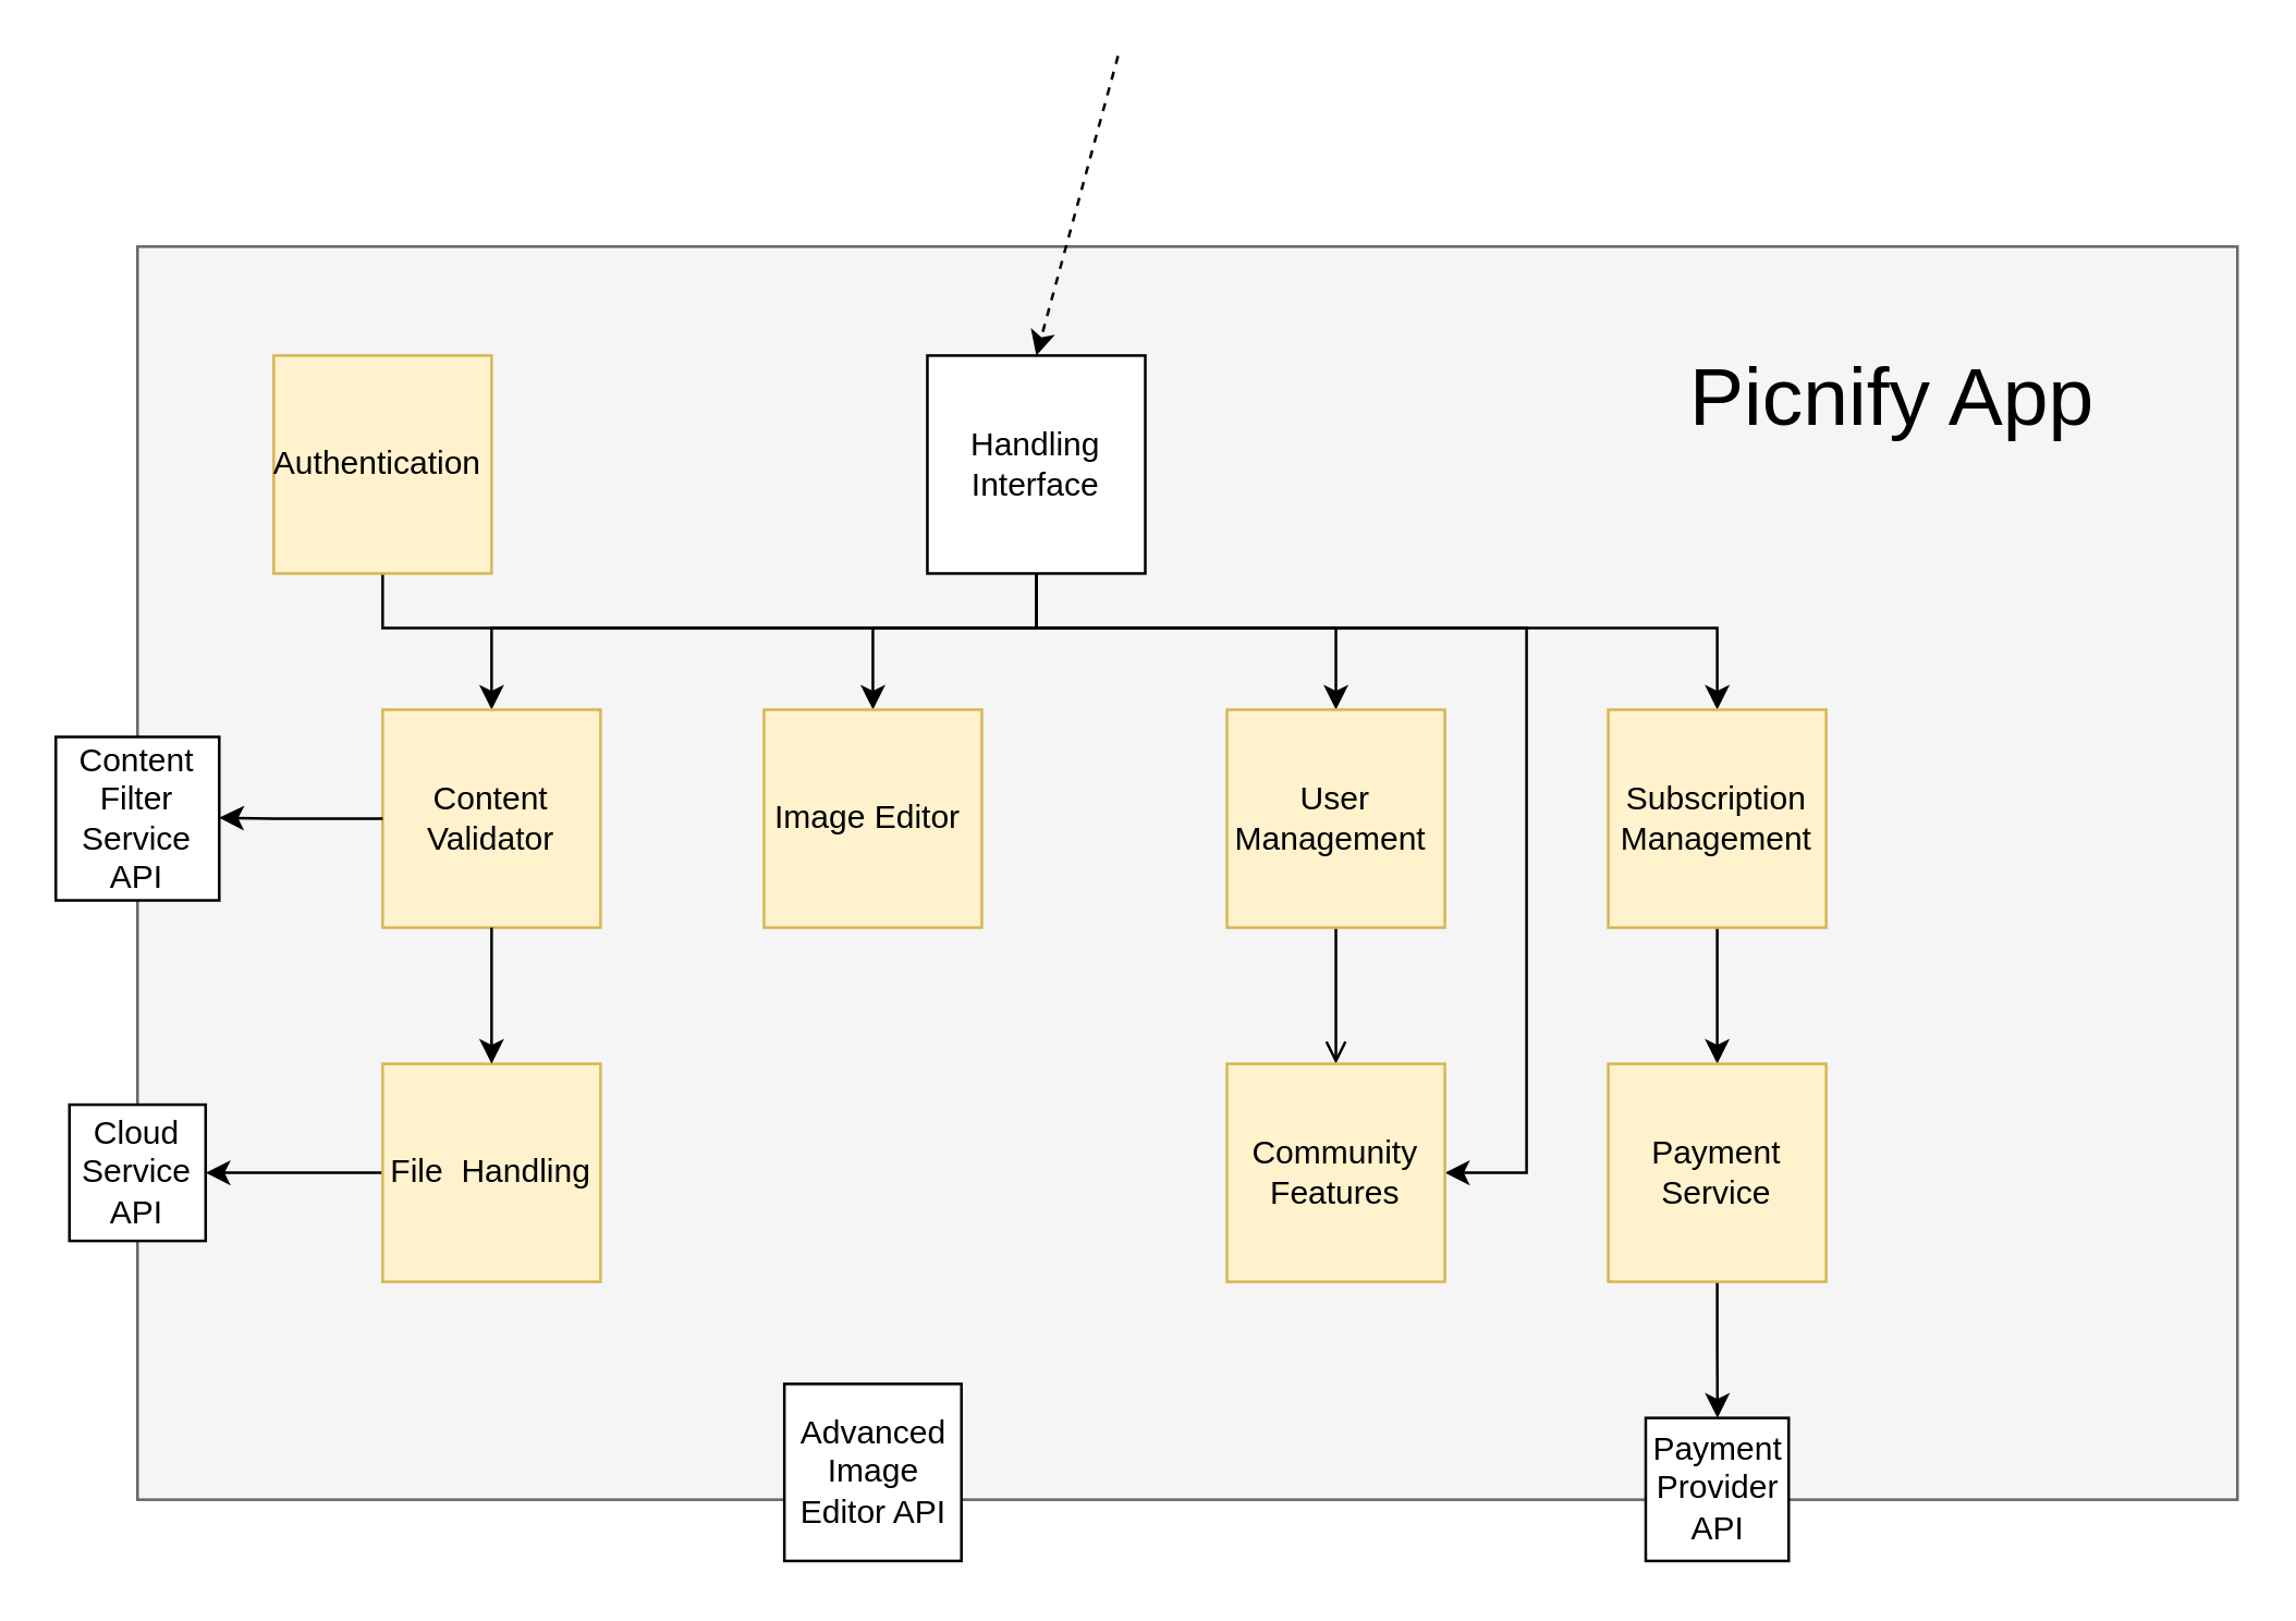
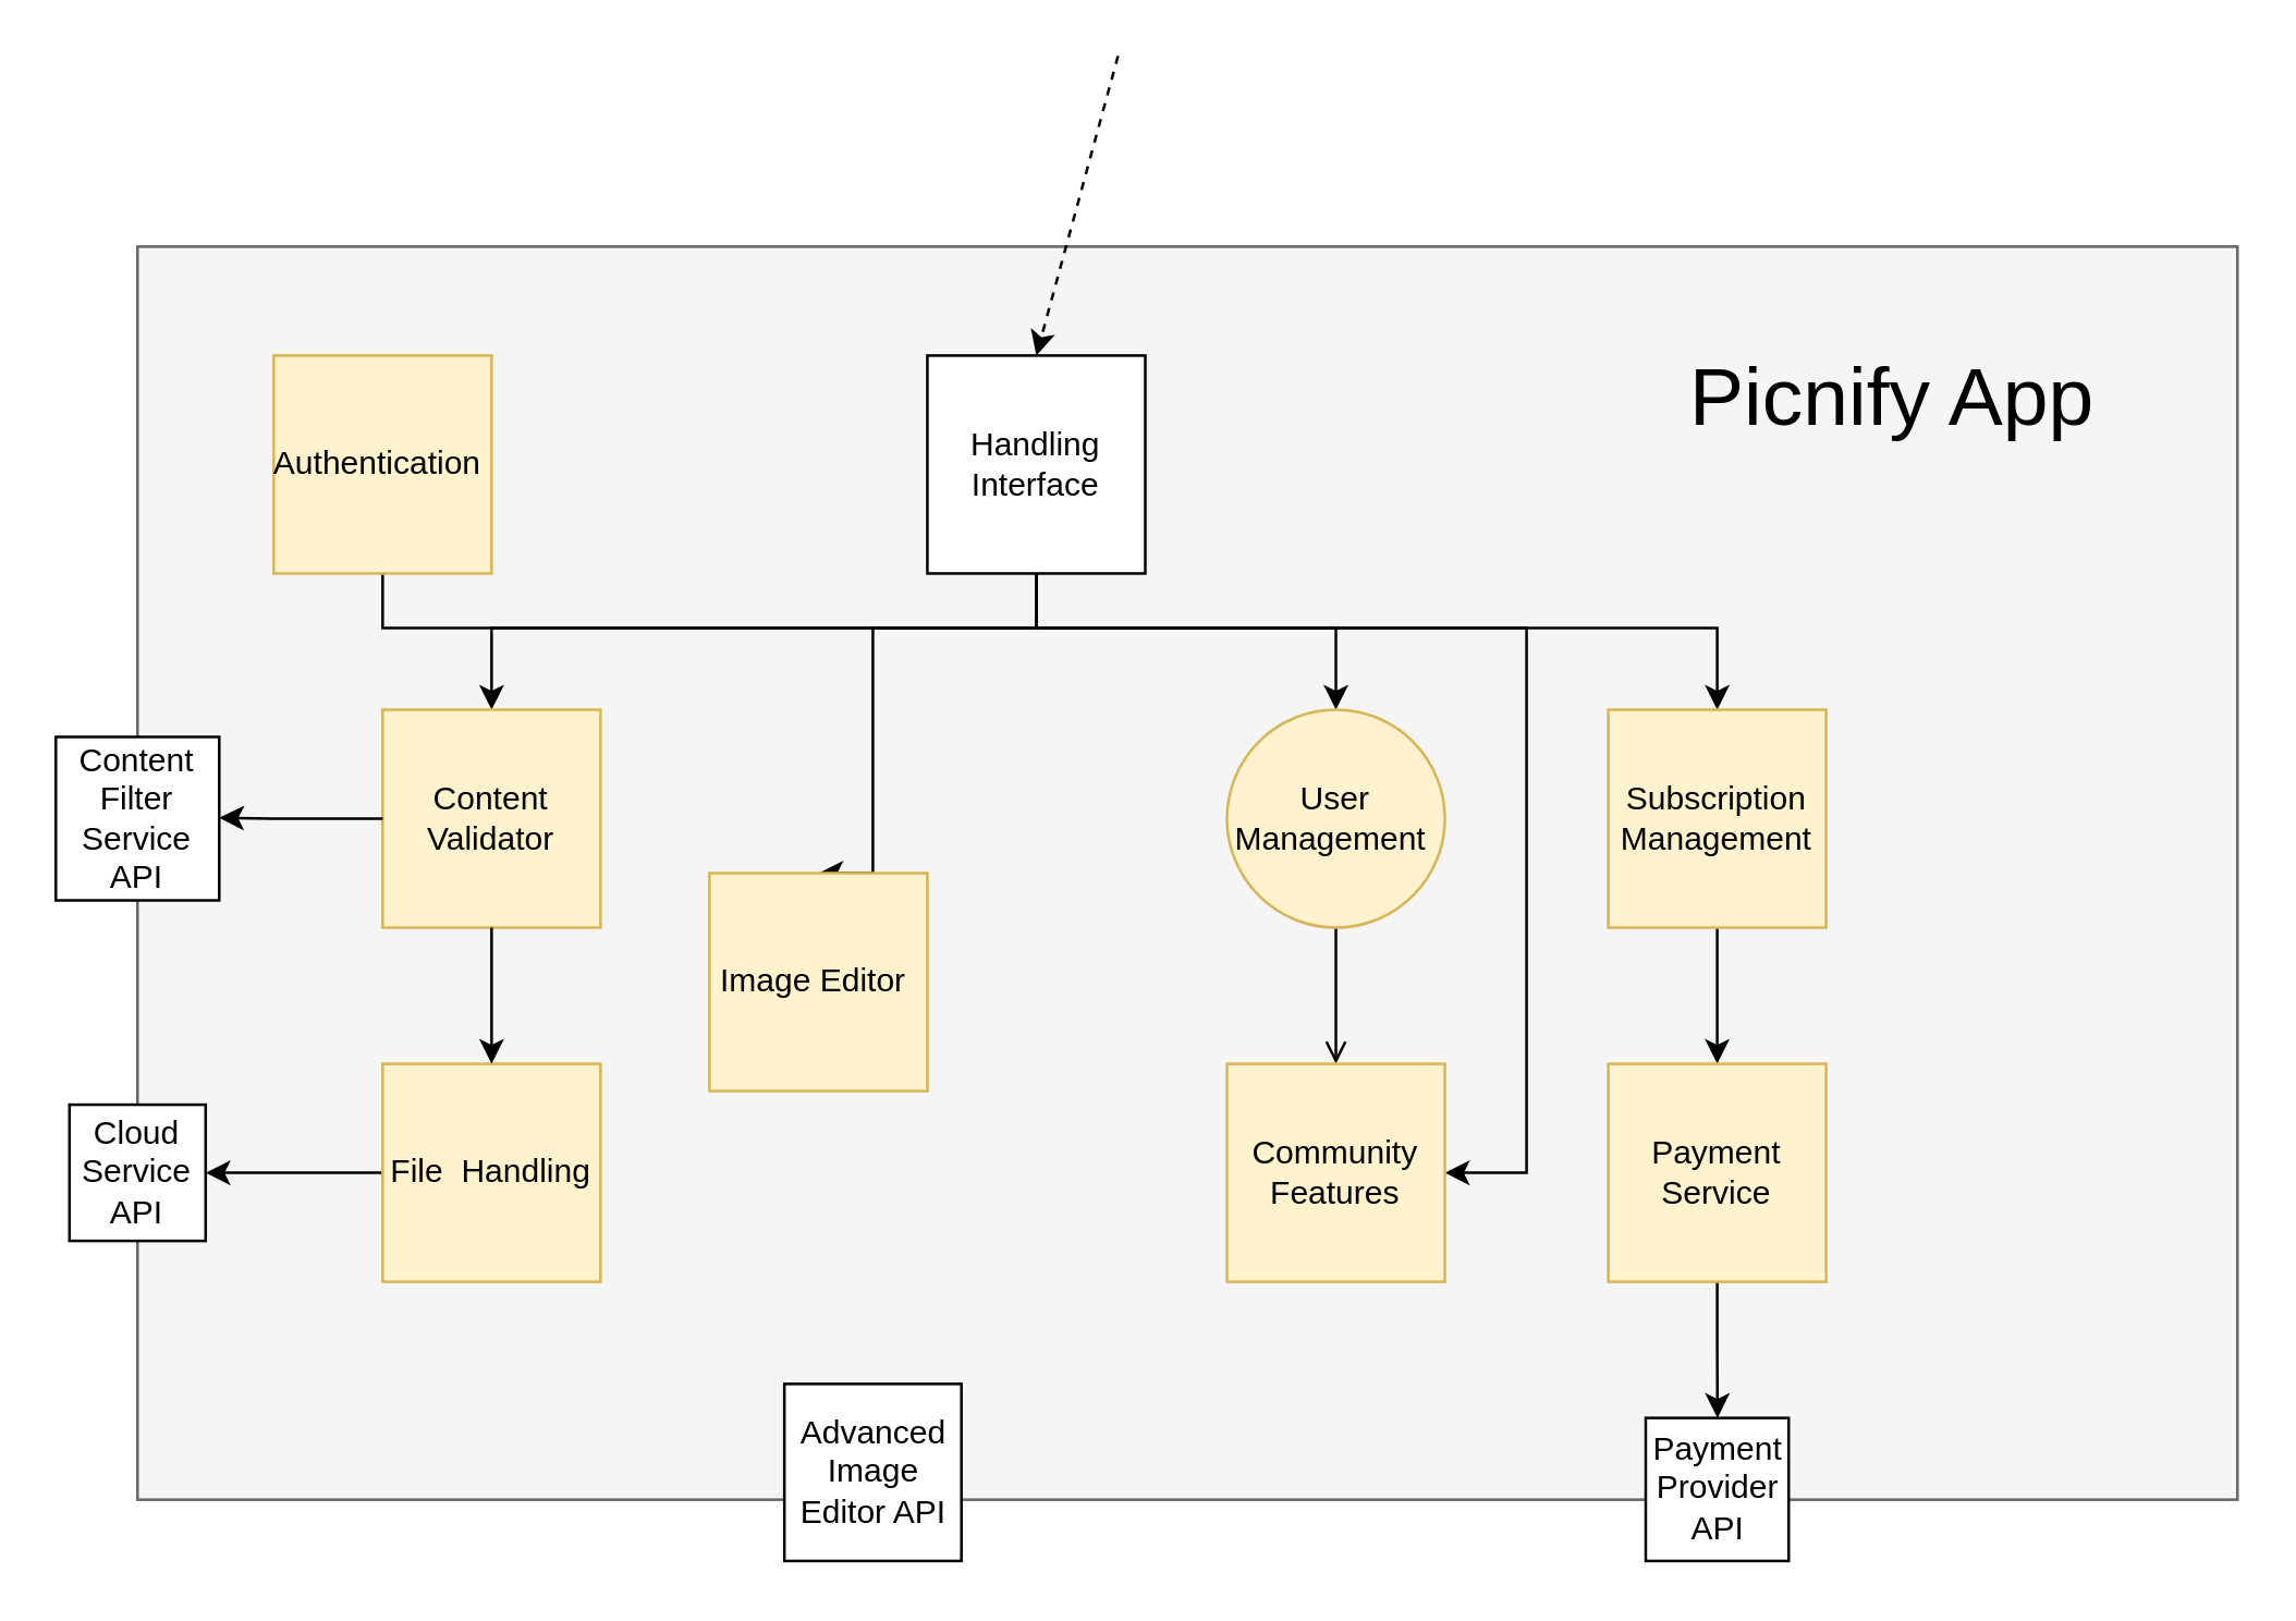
- <mxCell id="12" value="Image Editor&amp;nbsp;" style="whiteSpace=wrap;html=1;aspect=fixed;fillColor=#fff2cc;strokeColor=#d6b656;" parent="1" vertex="1"><mxGeometry x="280" y="260" width="80" height="80" as="geometry" /></mxCell>
+ <mxCell id="12" value="Image Editor&amp;nbsp;" style="whiteSpace=wrap;html=1;aspect=fixed;fillColor=#fff2cc;strokeColor=#d6b656;" parent="1" vertex="1"><mxGeometry x="260" y="320" width="80" height="80" as="geometry" /></mxCell>
- <mxCell id="11" value="User Management&amp;nbsp;" style="whiteSpace=wrap;html=1;aspect=fixed;fillColor=#fff2cc;strokeColor=#d6b656;" parent="1" vertex="1"><mxGeometry x="450" y="260" width="80" height="80" as="geometry" /></mxCell>
+ <mxCell id="11" value="User Management&amp;nbsp;" style="ellipse;whiteSpace=wrap;html=1;aspect=fixed;fillColor=#fff2cc;strokeColor=#d6b656;" parent="1" vertex="1"><mxGeometry x="450" y="260" width="80" height="80" as="geometry" /></mxCell>
